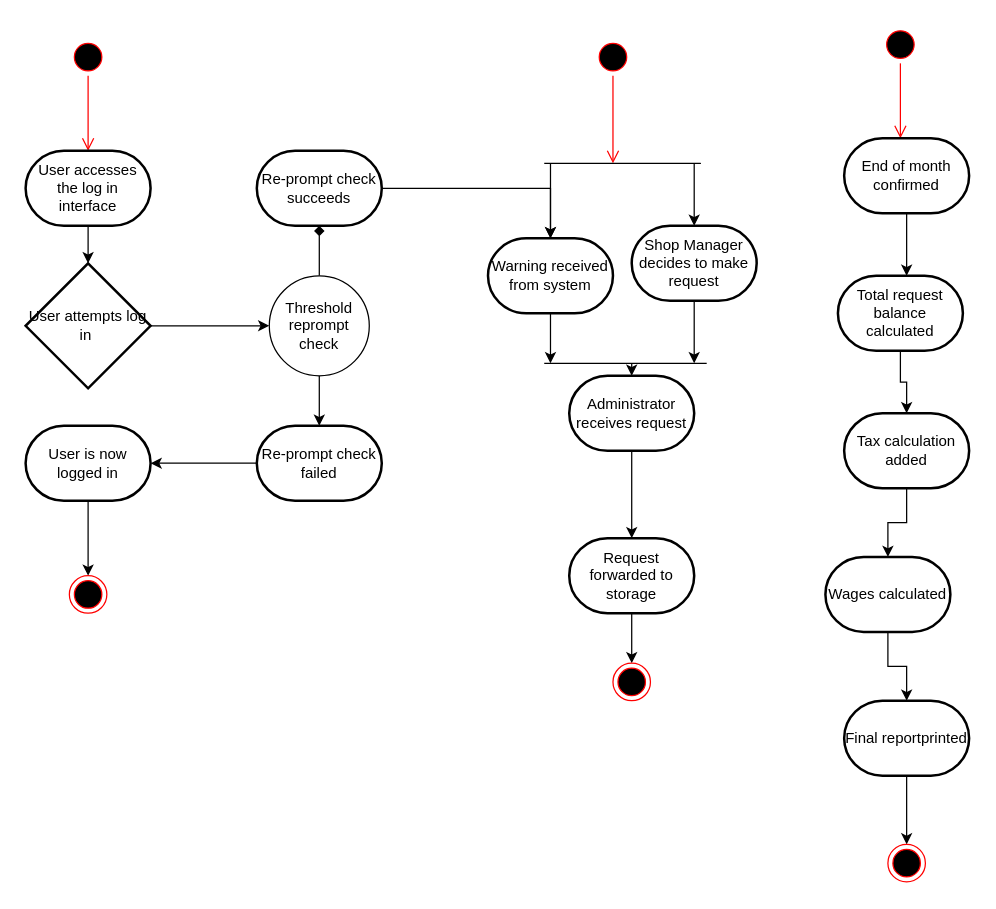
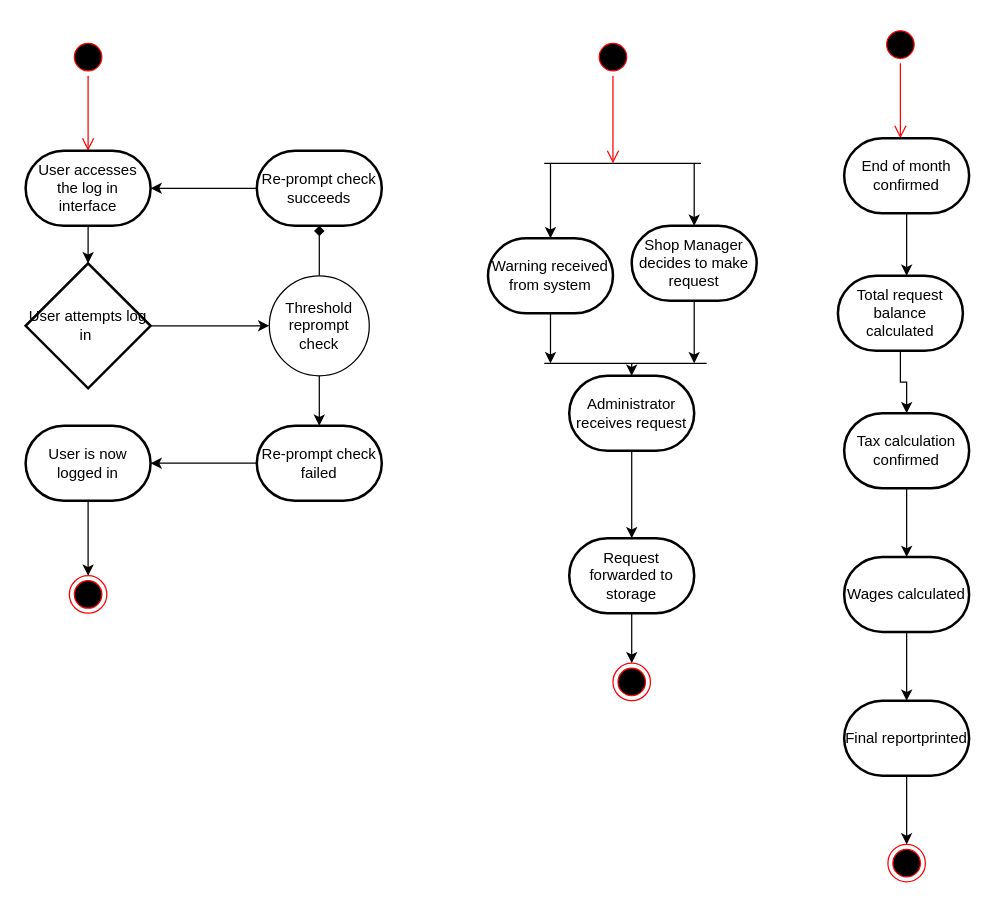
- <mxCell id="16" style="edgeStyle=orthogonalEdgeStyle;rounded=0;orthogonalLoop=1;jettySize=auto;html=1;" edge="1" parent="1" source="17" target="22"><mxGeometry relative="1" as="geometry" /></mxCell>
+ <mxCell id="16" style="edgeStyle=orthogonalEdgeStyle;rounded=0;orthogonalLoop=1;jettySize=auto;html=1;entryX=1;entryY=0.5;entryDx=0;entryDy=0;entryPerimeter=0;" edge="1" parent="1" source="17" target="5"><mxGeometry relative="1" as="geometry" /></mxCell>
- <mxCell id="41" value="Tax calculation added" style="strokeWidth=2;html=1;shape=mxgraph.flowchart.terminator;whiteSpace=wrap;" vertex="1" parent="1"><mxGeometry x="675" y="330" width="100" height="60" as="geometry" /></mxCell>
+ <mxCell id="41" value="Tax calculation confirmed" style="strokeWidth=2;html=1;shape=mxgraph.flowchart.terminator;whiteSpace=wrap;" vertex="1" parent="1"><mxGeometry x="675" y="330" width="100" height="60" as="geometry" /></mxCell>
- <mxCell id="43" value="Wages calculated" style="strokeWidth=2;html=1;shape=mxgraph.flowchart.terminator;whiteSpace=wrap;" vertex="1" parent="1"><mxGeometry x="660" y="445" width="100" height="60" as="geometry" /></mxCell>
+ <mxCell id="43" value="Wages calculated" style="strokeWidth=2;html=1;shape=mxgraph.flowchart.terminator;whiteSpace=wrap;" vertex="1" parent="1"><mxGeometry x="675" y="445" width="100" height="60" as="geometry" /></mxCell>
